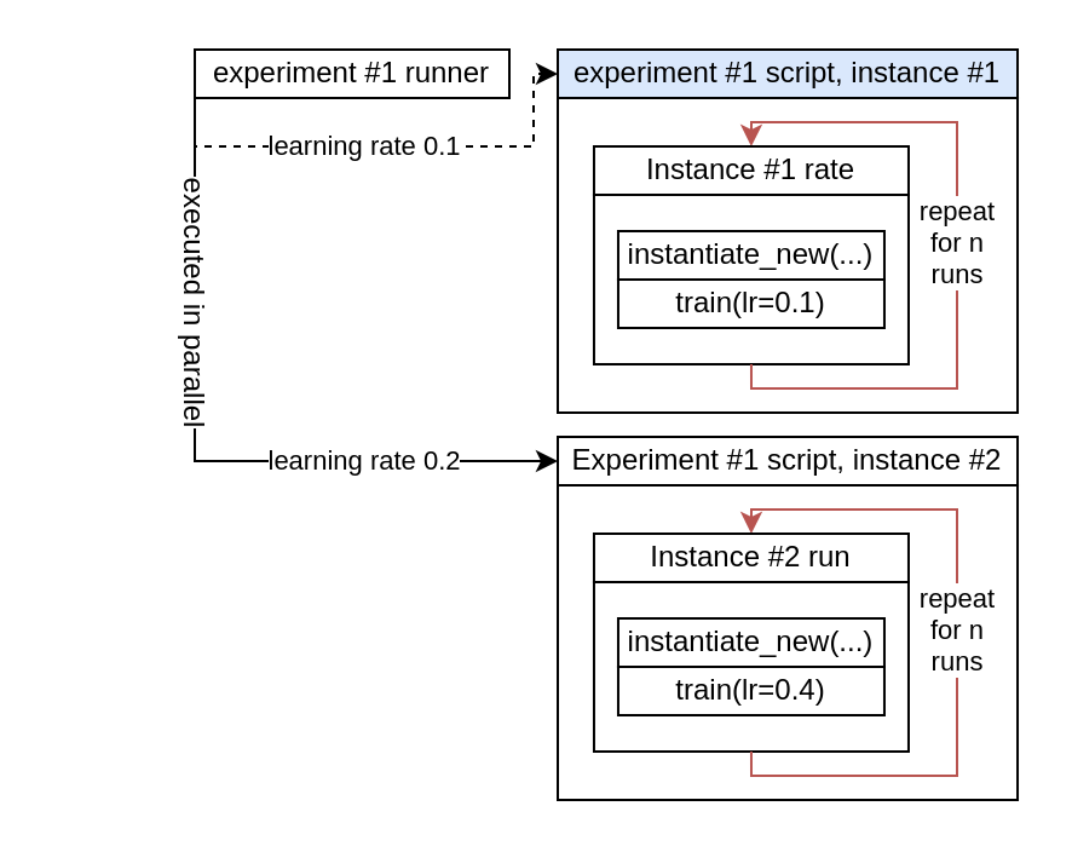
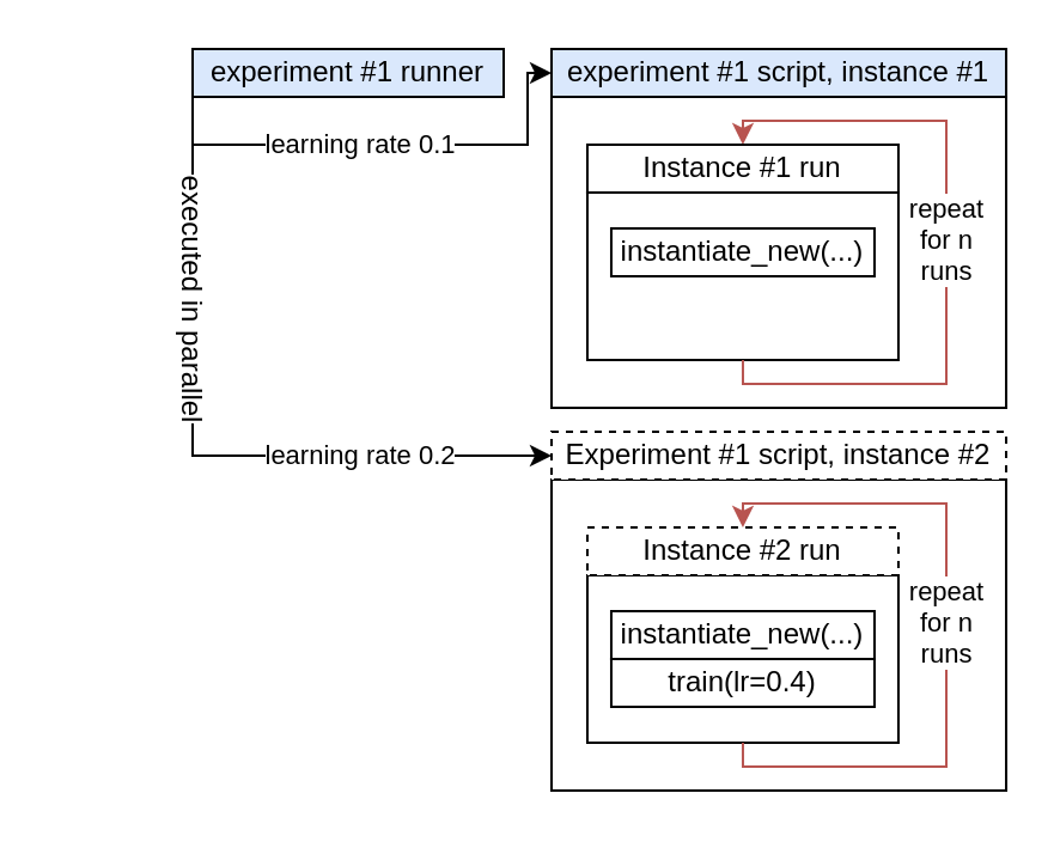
- <mxCell id="5" value="experiment #1 runner" style="rounded=0;whiteSpace=wrap;html=1;" parent="1" vertex="1"><mxGeometry x="80" y="20" width="130" height="20" as="geometry" /></mxCell>
+ <mxCell id="5" value="experiment #1 runner" style="rounded=0;whiteSpace=wrap;html=1;fillColor=#dae8fc;" parent="1" vertex="1"><mxGeometry x="80" y="20" width="130" height="20" as="geometry" /></mxCell>
- <mxCell id="4" value="learning rate 0.1" style="edgeStyle=orthogonalEdgeStyle;rounded=0;orthogonalLoop=1;jettySize=auto;html=1;exitX=0;exitY=1;exitDx=0;exitDy=0;entryX=0;entryY=0.5;entryDx=0;entryDy=0;dashed=1;" parent="1" source="5" target="7" edge="1"><mxGeometry x="-0.1" relative="1" as="geometry"><mxPoint x="210" y="60" as="targetPoint" /><Array as="points"><mxPoint x="80" y="60" /><mxPoint x="220" y="60" /><mxPoint x="220" y="30" /></Array><mxPoint as="offset" /></mxGeometry></mxCell>
+ <mxCell id="4" value="learning rate 0.1" style="edgeStyle=orthogonalEdgeStyle;rounded=0;orthogonalLoop=1;jettySize=auto;html=1;exitX=0;exitY=1;exitDx=0;exitDy=0;entryX=0;entryY=0.5;entryDx=0;entryDy=0;" parent="1" source="5" target="7" edge="1"><mxGeometry x="-0.1" relative="1" as="geometry"><mxPoint x="210" y="60" as="targetPoint" /><Array as="points"><mxPoint x="80" y="60" /><mxPoint x="220" y="60" /><mxPoint x="220" y="30" /></Array><mxPoint as="offset" /></mxGeometry></mxCell>
- <mxCell id="11" value="Instance #1 rate" style="rounded=0;whiteSpace=wrap;html=1;" parent="1" vertex="1"><mxGeometry x="244.98" y="60" width="130" height="20" as="geometry" /></mxCell>
+ <mxCell id="11" value="Instance #1 run" style="rounded=0;whiteSpace=wrap;html=1;" parent="1" vertex="1"><mxGeometry x="244.98" y="60" width="130" height="20" as="geometry" /></mxCell>
- <mxCell id="10" value="train(lr=0.1)" style="rounded=0;whiteSpace=wrap;html=1;" parent="1" vertex="1"><mxGeometry x="254.98" y="115" width="110" height="20" as="geometry" /></mxCell>
- <mxCell id="14" value="Experiment #1 script, instance #2" style="rounded=0;whiteSpace=wrap;html=1;" parent="1" vertex="1"><mxGeometry x="230" y="180" width="190.01" height="20" as="geometry" /></mxCell>
+ <mxCell id="14" value="Experiment #1 script, instance #2" style="rounded=0;whiteSpace=wrap;html=1;dashed=1;" parent="1" vertex="1"><mxGeometry x="230" y="180" width="190.01" height="20" as="geometry" /></mxCell>
- <mxCell id="18" value="Instance #2 run" style="rounded=0;whiteSpace=wrap;html=1;" parent="1" vertex="1"><mxGeometry x="244.98" y="220" width="130" height="20" as="geometry" /></mxCell>
+ <mxCell id="18" value="Instance #2 run" style="rounded=0;whiteSpace=wrap;html=1;dashed=1;" parent="1" vertex="1"><mxGeometry x="244.98" y="220" width="130" height="20" as="geometry" /></mxCell>
